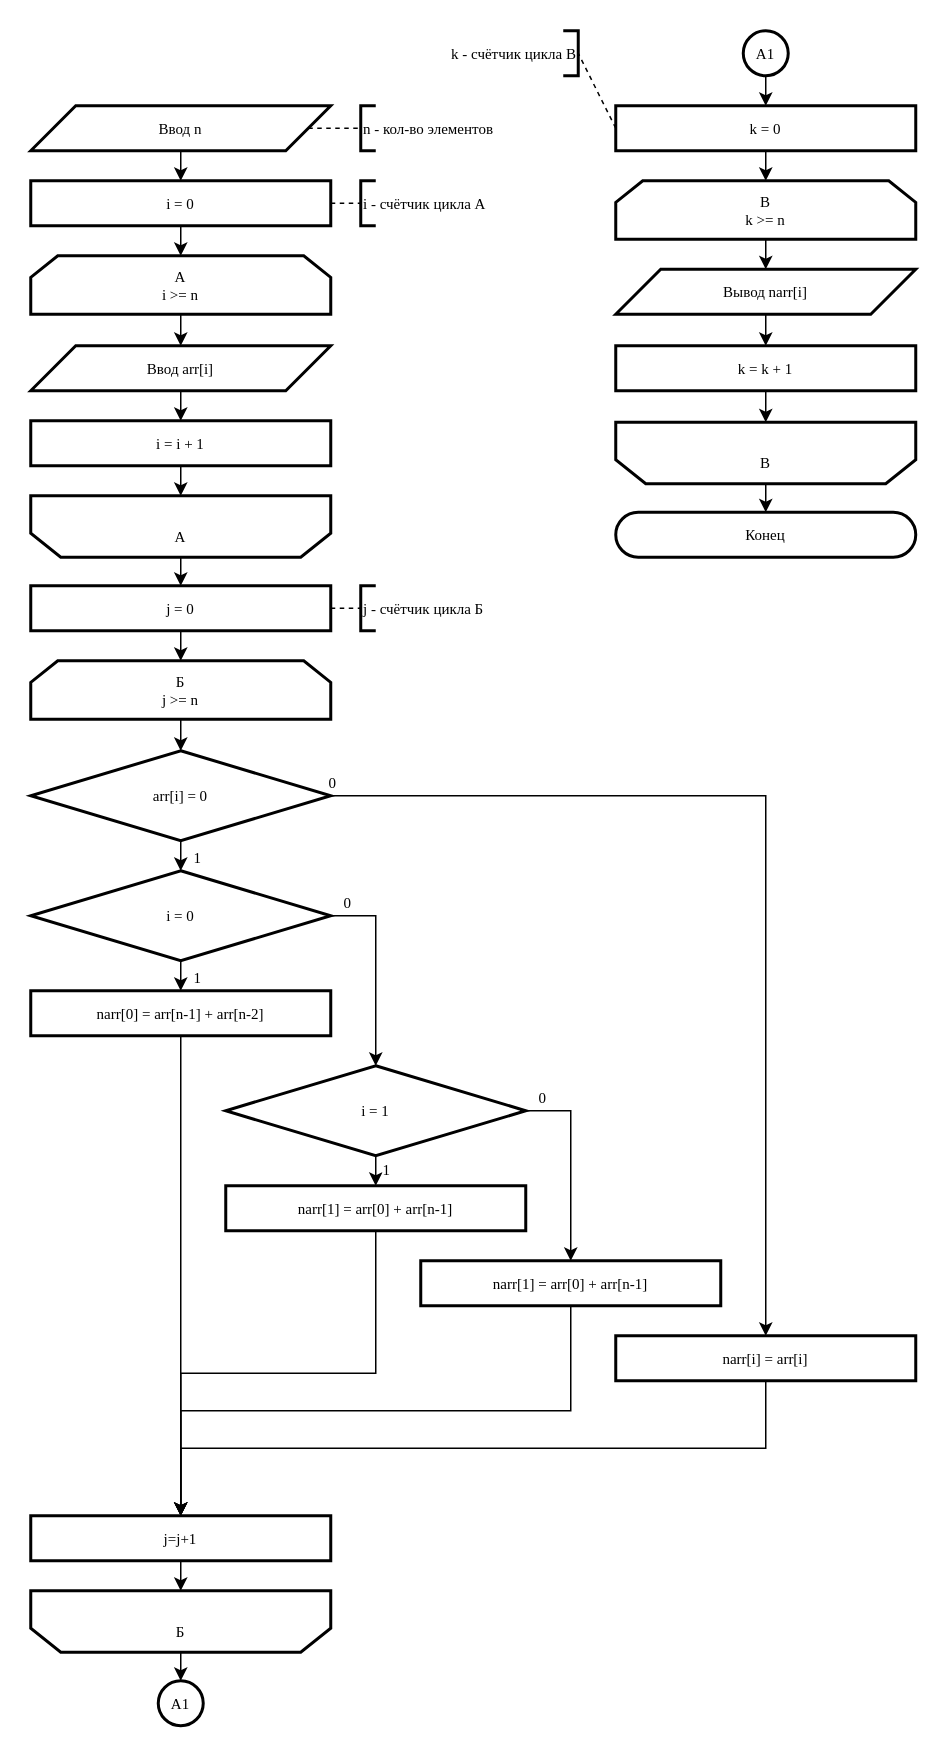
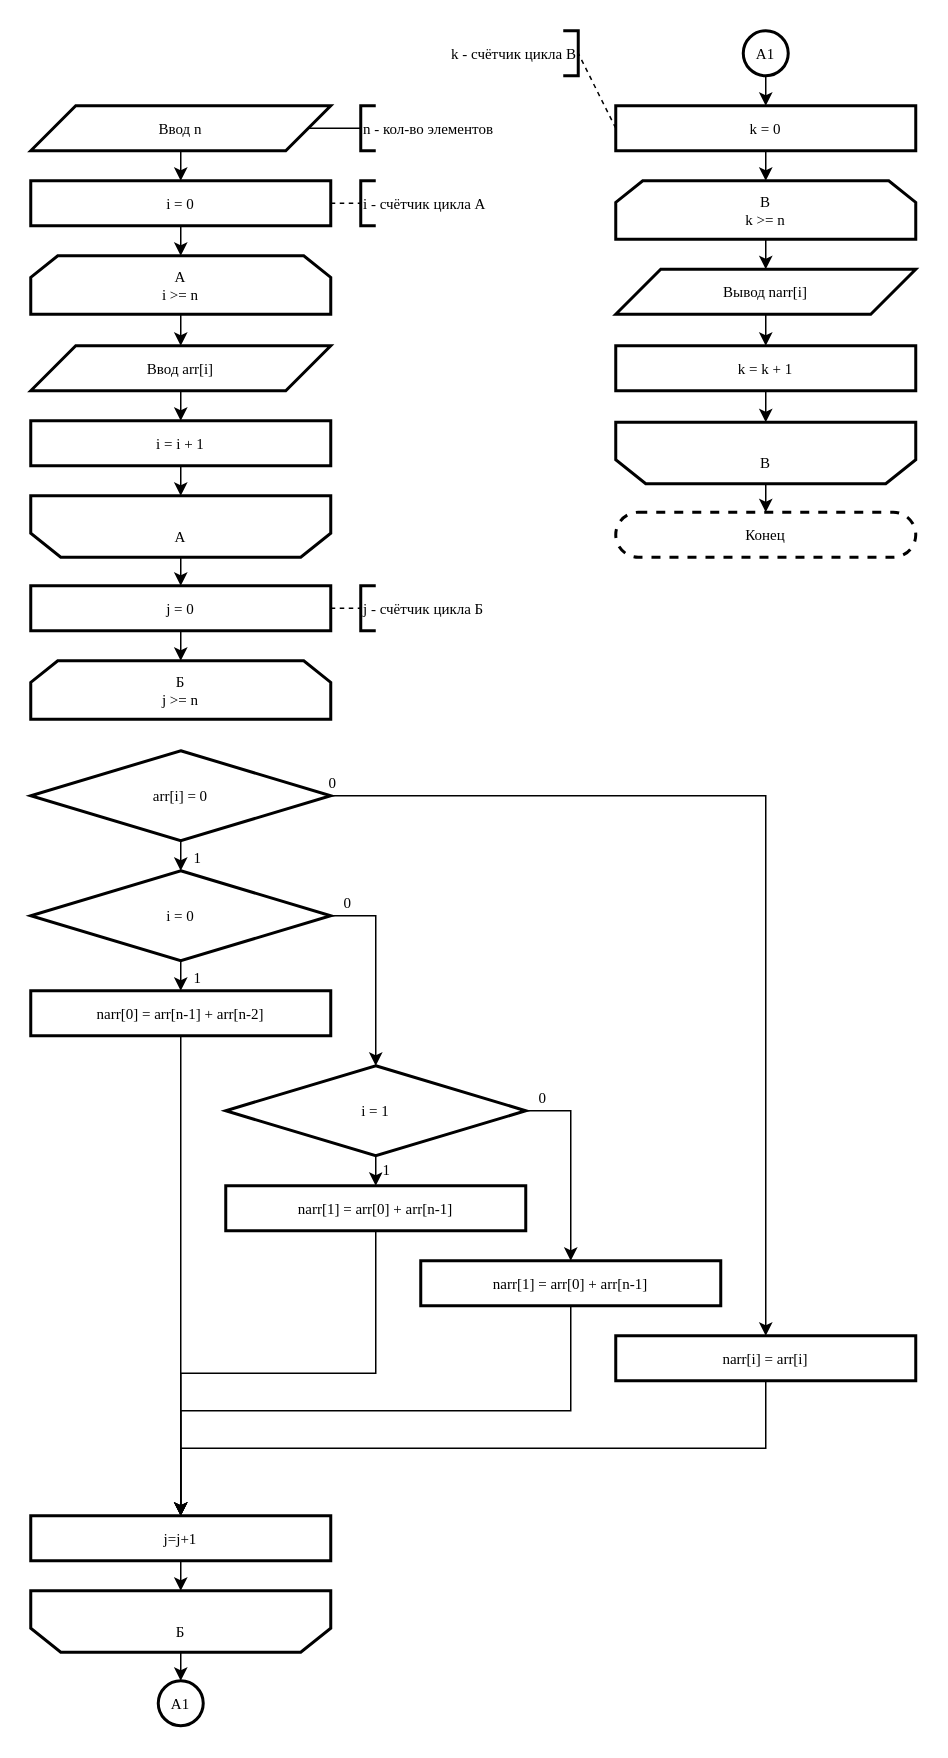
- <mxCell id="5" style="edgeStyle=orthogonalEdgeStyle;rounded=0;orthogonalLoop=1;jettySize=auto;html=1;exitX=1;exitY=0.5;exitDx=0;exitDy=0;entryX=0;entryY=0.5;entryDx=0;entryDy=0;entryPerimeter=0;endArrow=none;endFill=0;dashed=1;fontFamily=JetBrains Mono;fontSize=10;" parent="1" source="3" target="4" edge="1"><mxGeometry relative="1" as="geometry" /></mxCell>
+ <mxCell id="5" style="edgeStyle=orthogonalEdgeStyle;rounded=0;orthogonalLoop=1;jettySize=auto;html=1;exitX=1;exitY=0.5;exitDx=0;exitDy=0;entryX=0;entryY=0.5;entryDx=0;entryDy=0;entryPerimeter=0;endArrow=none;endFill=0;dashed=0;fontFamily=JetBrains Mono;fontSize=10;" parent="1" source="3" target="4" edge="1"><mxGeometry relative="1" as="geometry" /></mxCell>
- <mxCell id="63" value="Конец" style="rounded=1;whiteSpace=wrap;html=1;arcSize=50;container=0;strokeWidth=2;fontFamily=JetBrains Mono;fontSize=10;" parent="1" vertex="1"><mxGeometry x="410" y="341" width="200" height="30" as="geometry" /></mxCell>
+ <mxCell id="63" value="Конец" style="rounded=1;whiteSpace=wrap;html=1;arcSize=50;container=0;strokeWidth=2;fontFamily=JetBrains Mono;fontSize=10;dashed=1;" parent="1" vertex="1"><mxGeometry x="410" y="341" width="200" height="30" as="geometry" /></mxCell>
- <mxCell id="20" style="edgeStyle=orthogonalEdgeStyle;rounded=0;orthogonalLoop=1;jettySize=auto;html=1;exitX=0.5;exitY=1;exitDx=0;exitDy=0;entryX=0.5;entryY=0;entryDx=0;entryDy=0;fontSize=10;fontFamily=JetBrains Mono;" parent="1" source="21" target="31" edge="1"><mxGeometry relative="1" as="geometry" /></mxCell>
